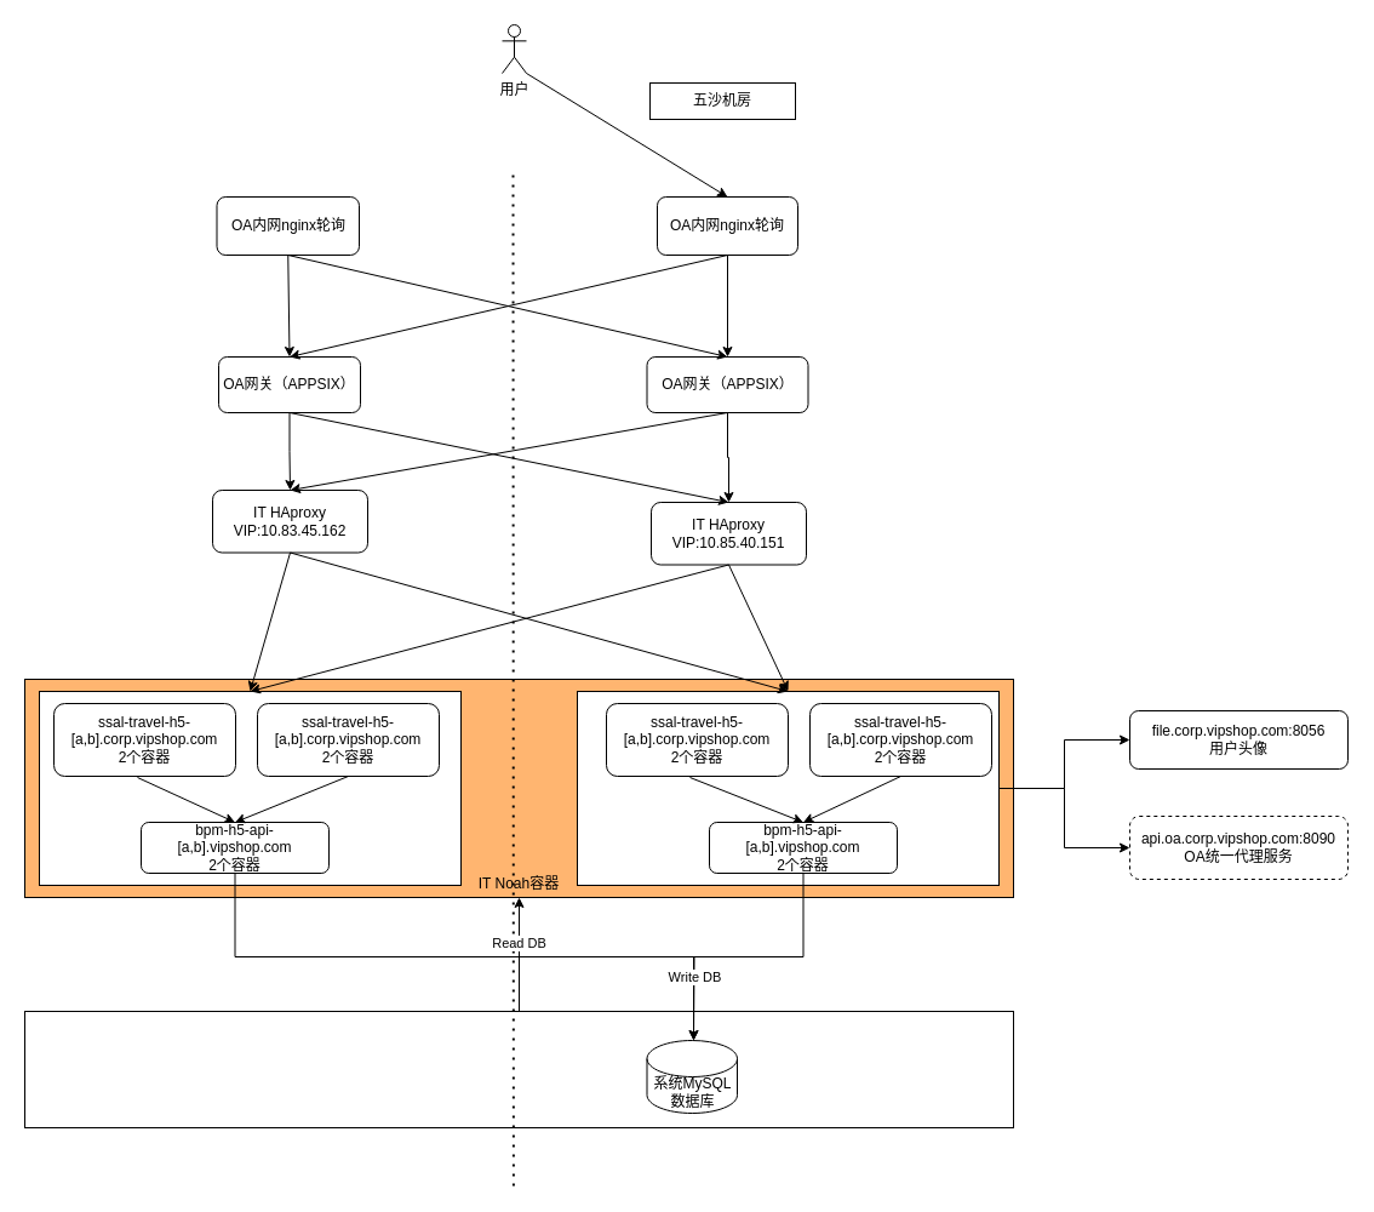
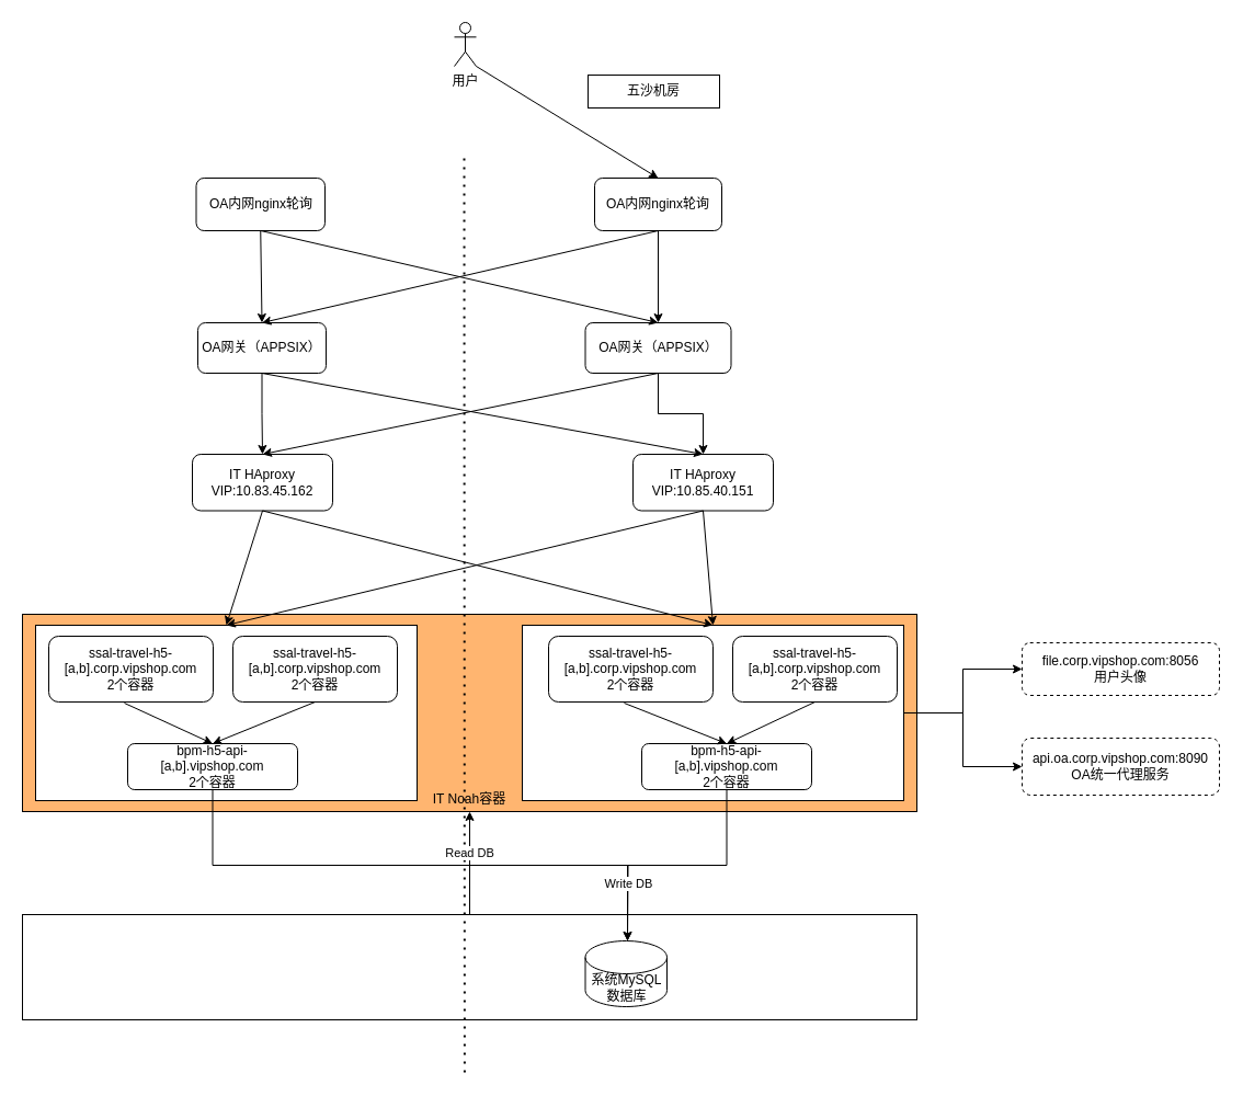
- <mxCell id="14" value="IT HAproxy&lt;br&gt;VIP:10.83.45.162&lt;br&gt;" style="rounded=1;whiteSpace=wrap;html=1;" parent="1" vertex="1"><mxGeometry x="175" y="404" width="128" height="51.5" as="geometry" /></mxCell>
+ <mxCell id="14" value="IT HAproxy&lt;br&gt;VIP:10.83.45.162&lt;br&gt;" style="rounded=1;whiteSpace=wrap;html=1;" parent="1" vertex="1"><mxGeometry x="175" y="414" width="128" height="51.5" as="geometry" /></mxCell>
- <mxCell id="15" value="IT HAproxy&lt;br&gt;VIP:10.85.40.151" style="rounded=1;whiteSpace=wrap;html=1;" parent="1" vertex="1"><mxGeometry x="537" y="414" width="128" height="51.5" as="geometry" /></mxCell>
+ <mxCell id="15" value="IT HAproxy&lt;br&gt;VIP:10.85.40.151" style="rounded=1;whiteSpace=wrap;html=1;" parent="1" vertex="1"><mxGeometry x="577" y="414" width="128" height="51.5" as="geometry" /></mxCell>
- <mxCell id="46" value="file.corp.vipshop.com:8056&lt;br&gt;用户头像" style="rounded=1;whiteSpace=wrap;html=1;" parent="1" vertex="1"><mxGeometry x="932" y="586" width="180" height="48" as="geometry" /></mxCell>
+ <mxCell id="46" value="file.corp.vipshop.com:8056&lt;br&gt;用户头像" style="rounded=1;whiteSpace=wrap;html=1;dashed=1;" parent="1" vertex="1"><mxGeometry x="932" y="586" width="180" height="48" as="geometry" /></mxCell>
